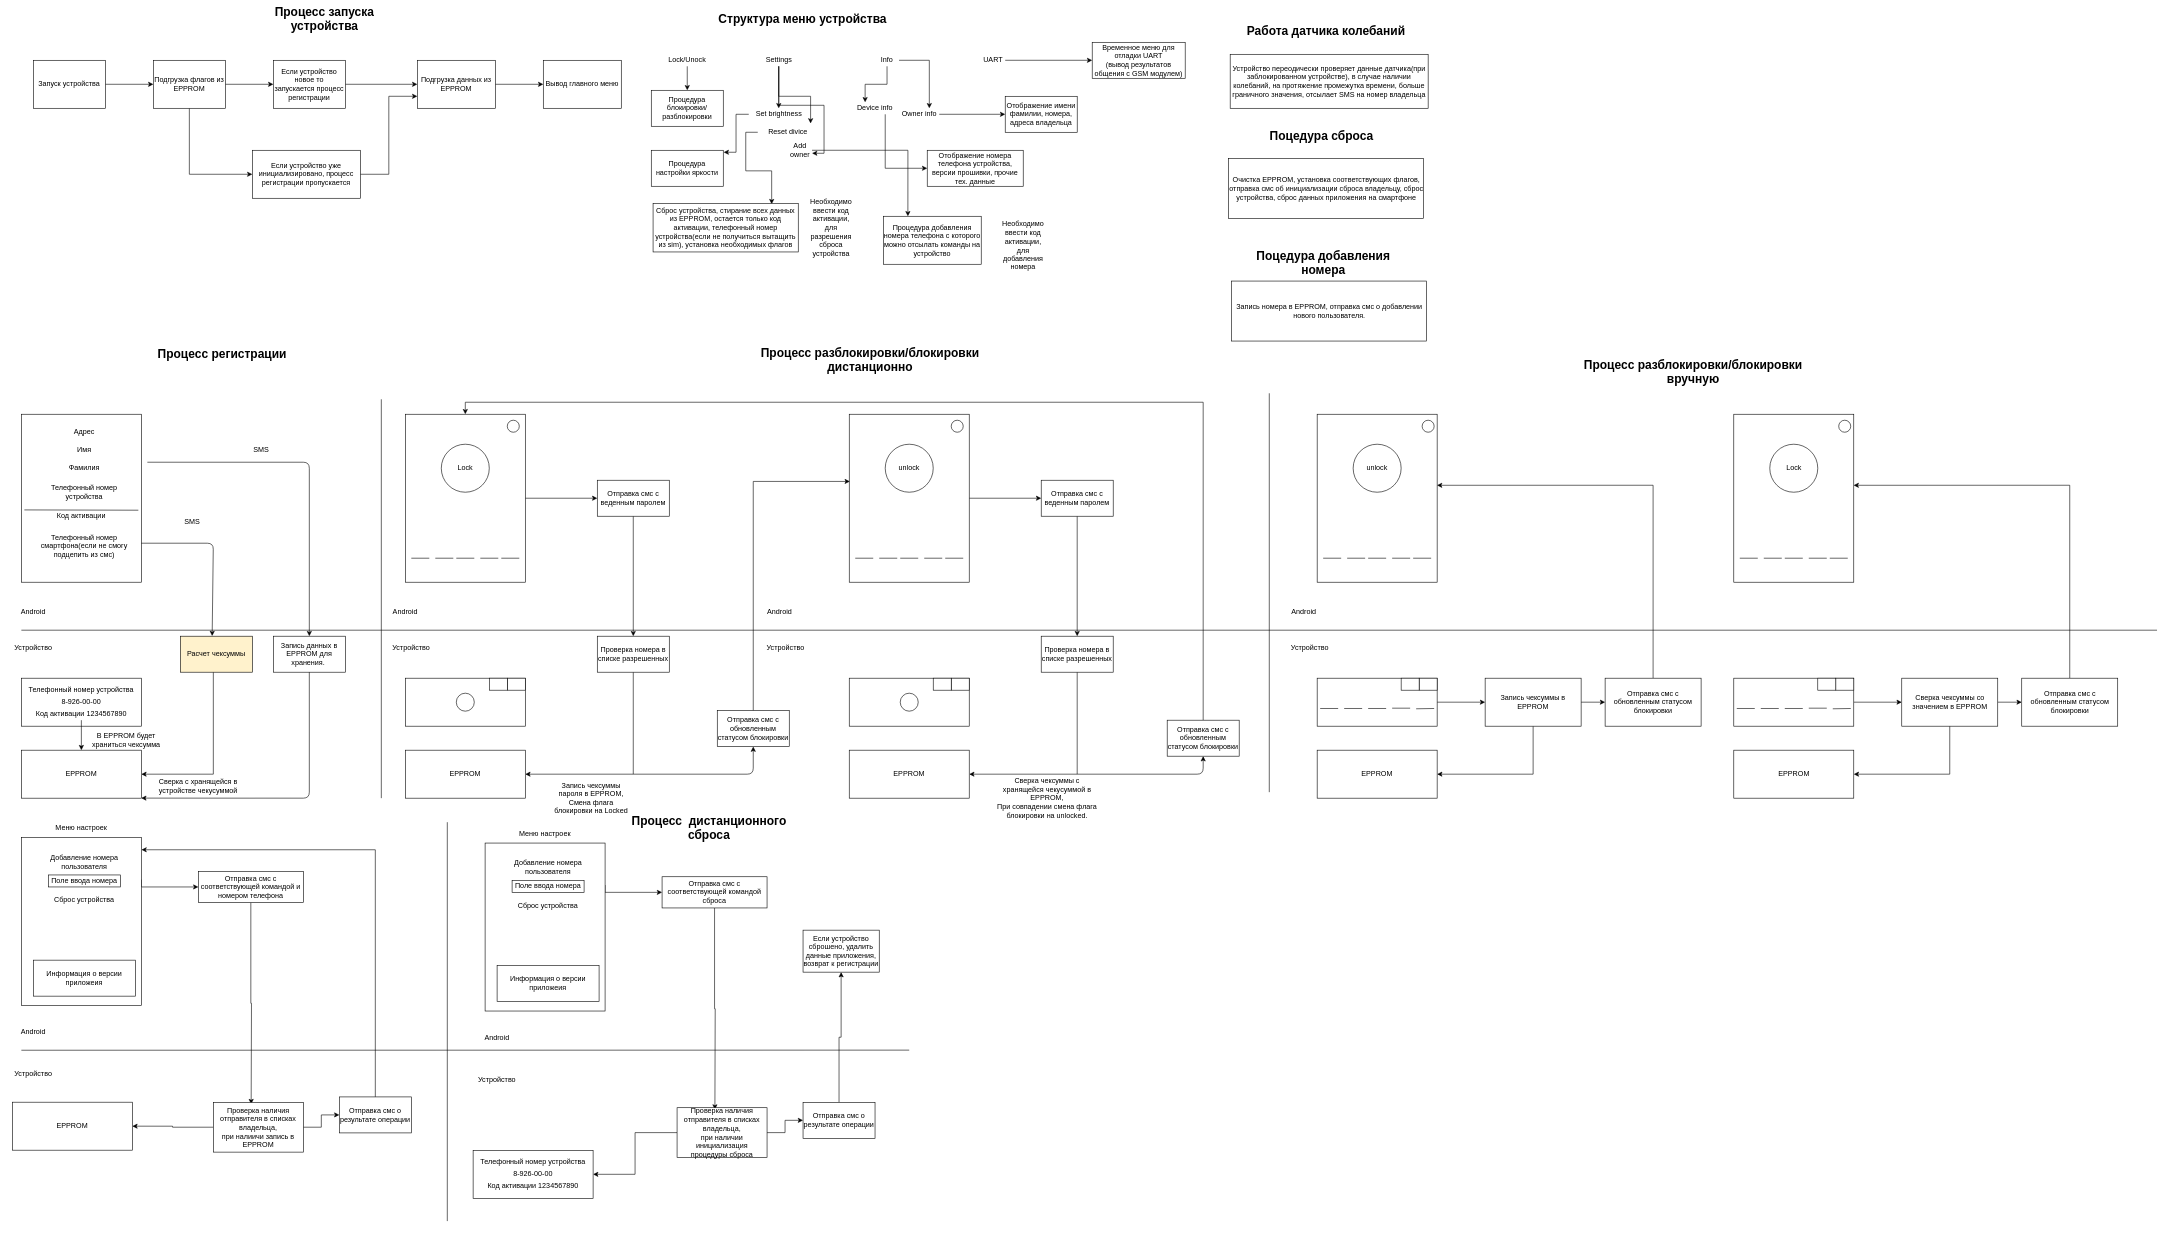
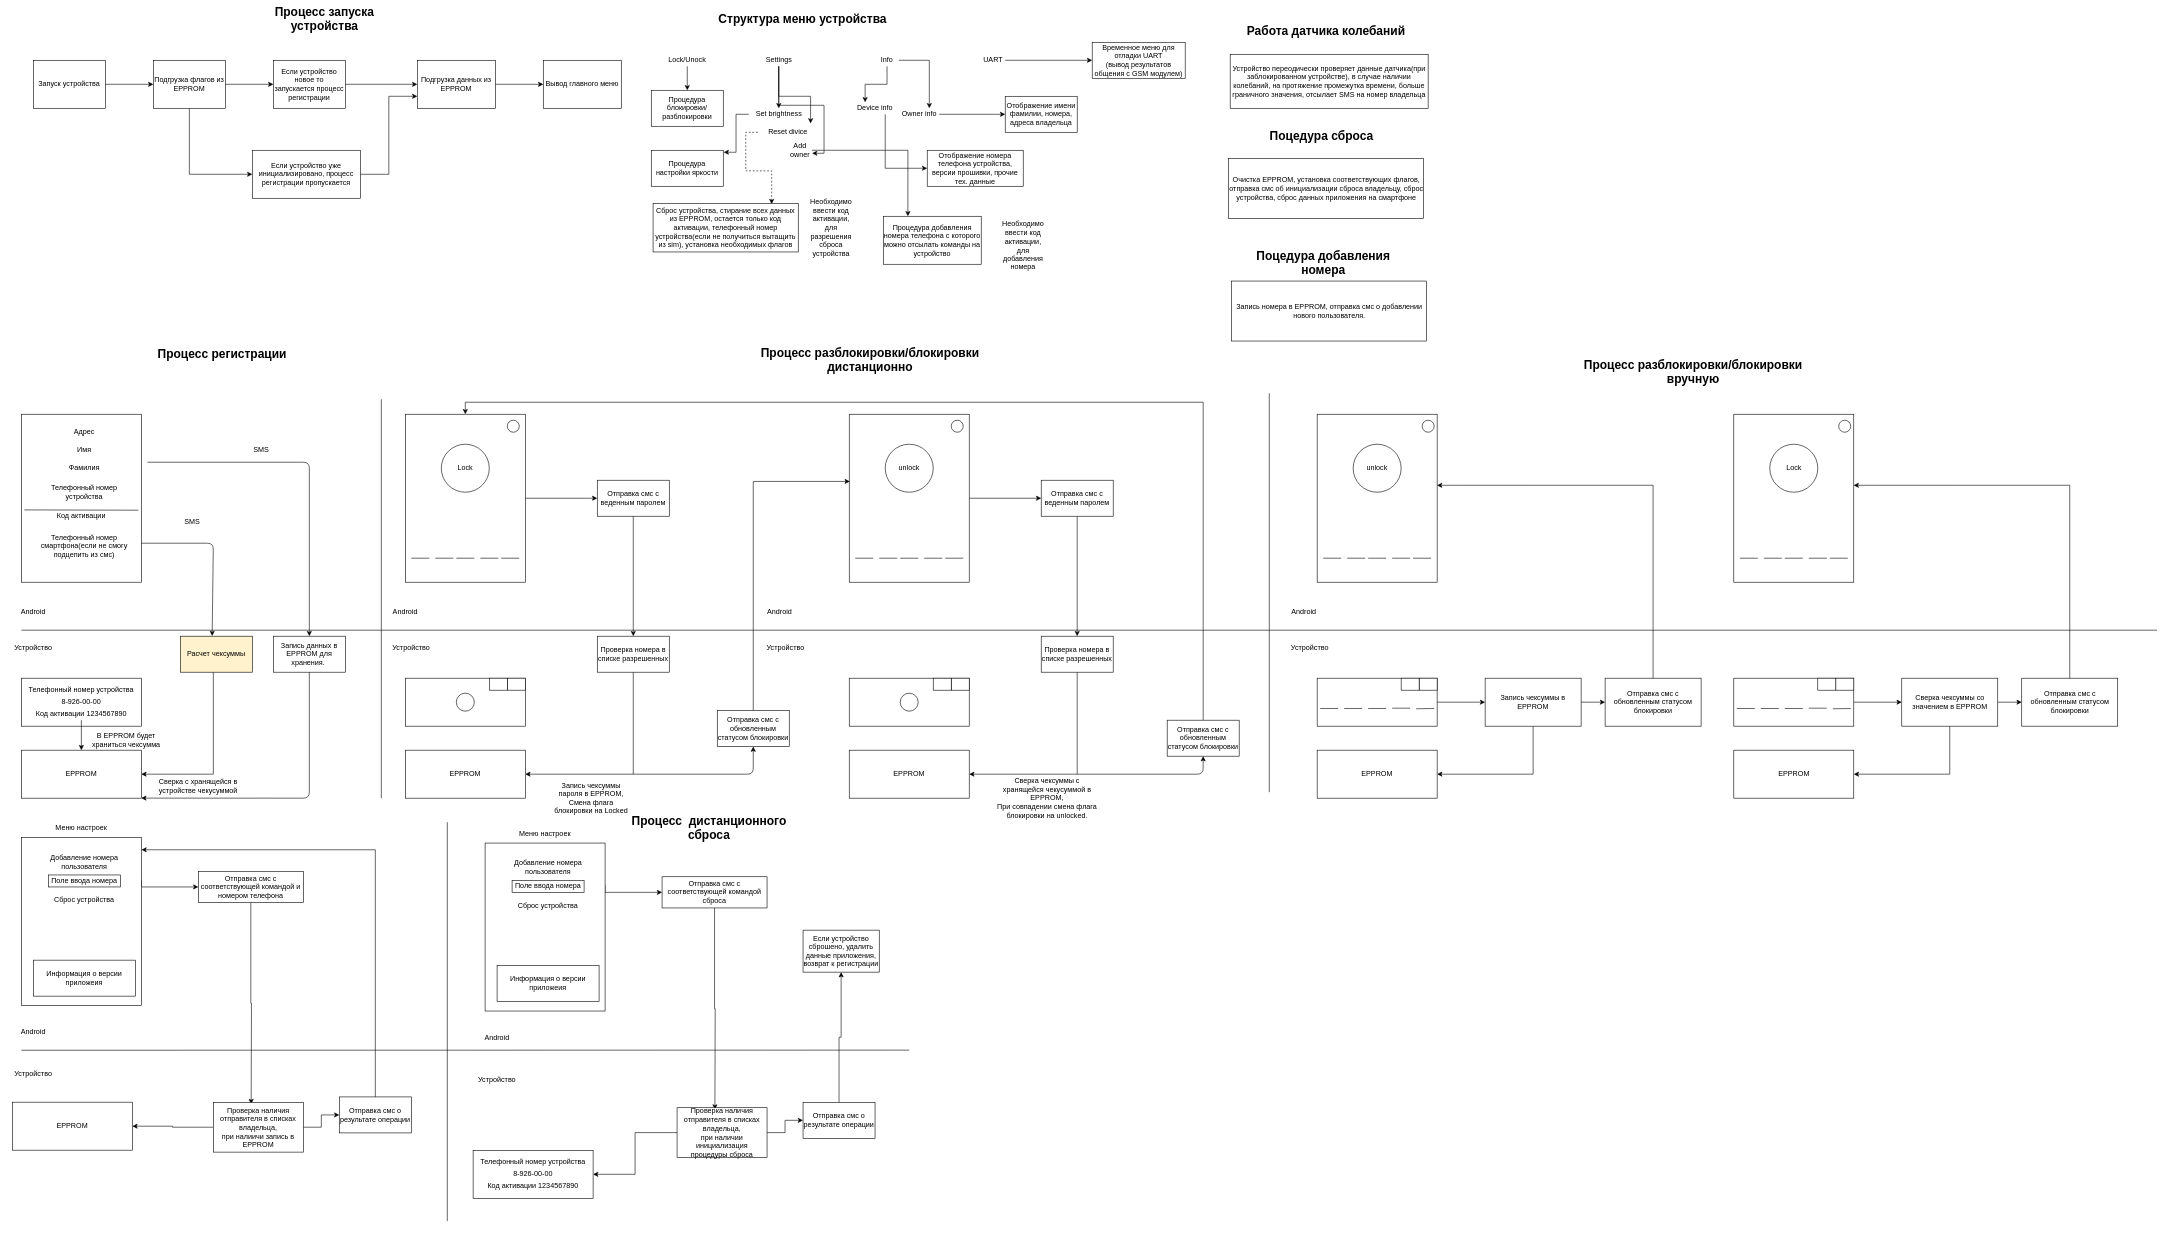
- <mxCell id="135" style="edgeStyle=orthogonalEdgeStyle;rounded=0;orthogonalLoop=1;jettySize=auto;html=1;exitX=0;exitY=0.5;exitDx=0;exitDy=0;entryX=0.817;entryY=0.017;entryDx=0;entryDy=0;entryPerimeter=0;" edge="1" parent="1" source="136" target="138"><mxGeometry relative="1" as="geometry" /></mxCell>
+ <mxCell id="135" style="edgeStyle=orthogonalEdgeStyle;rounded=0;orthogonalLoop=1;jettySize=auto;html=1;exitX=0;exitY=0.5;exitDx=0;exitDy=0;entryX=0.817;entryY=0.017;entryDx=0;entryDy=0;entryPerimeter=0;dashed=1;" edge="1" parent="1" source="136" target="138"><mxGeometry relative="1" as="geometry" /></mxCell>
